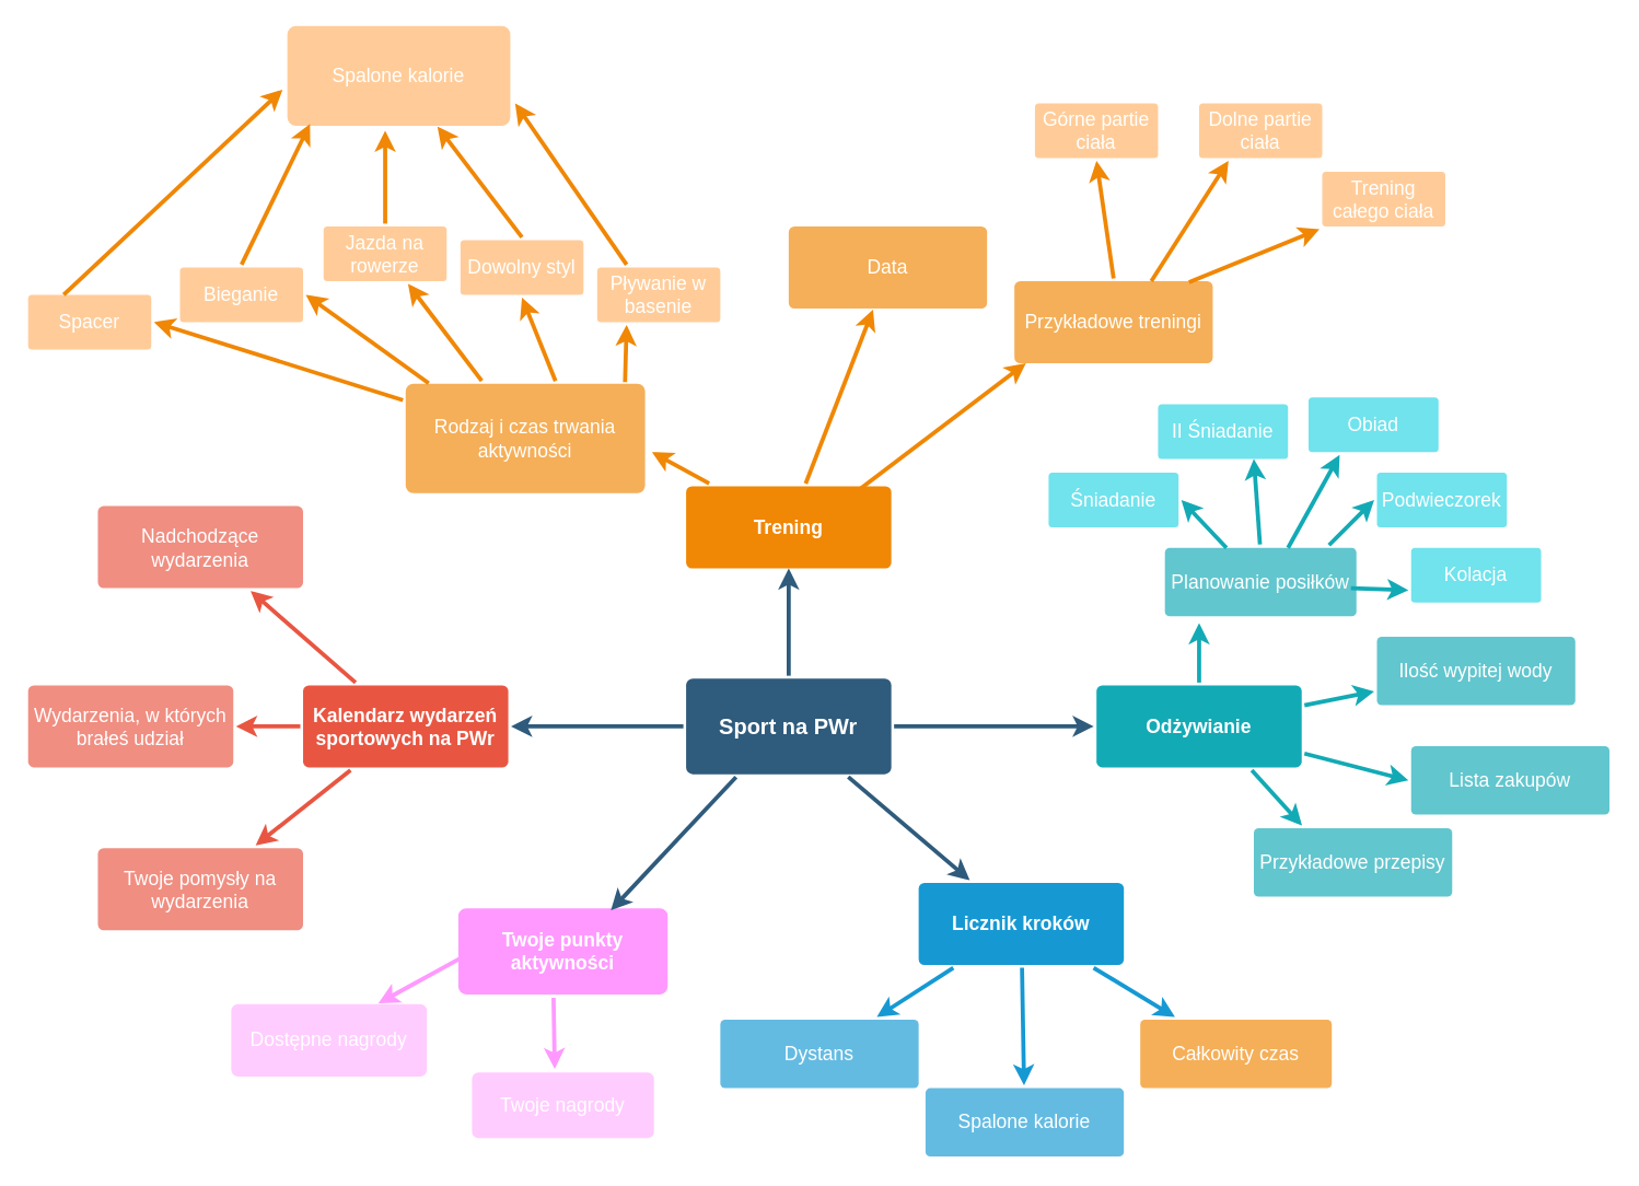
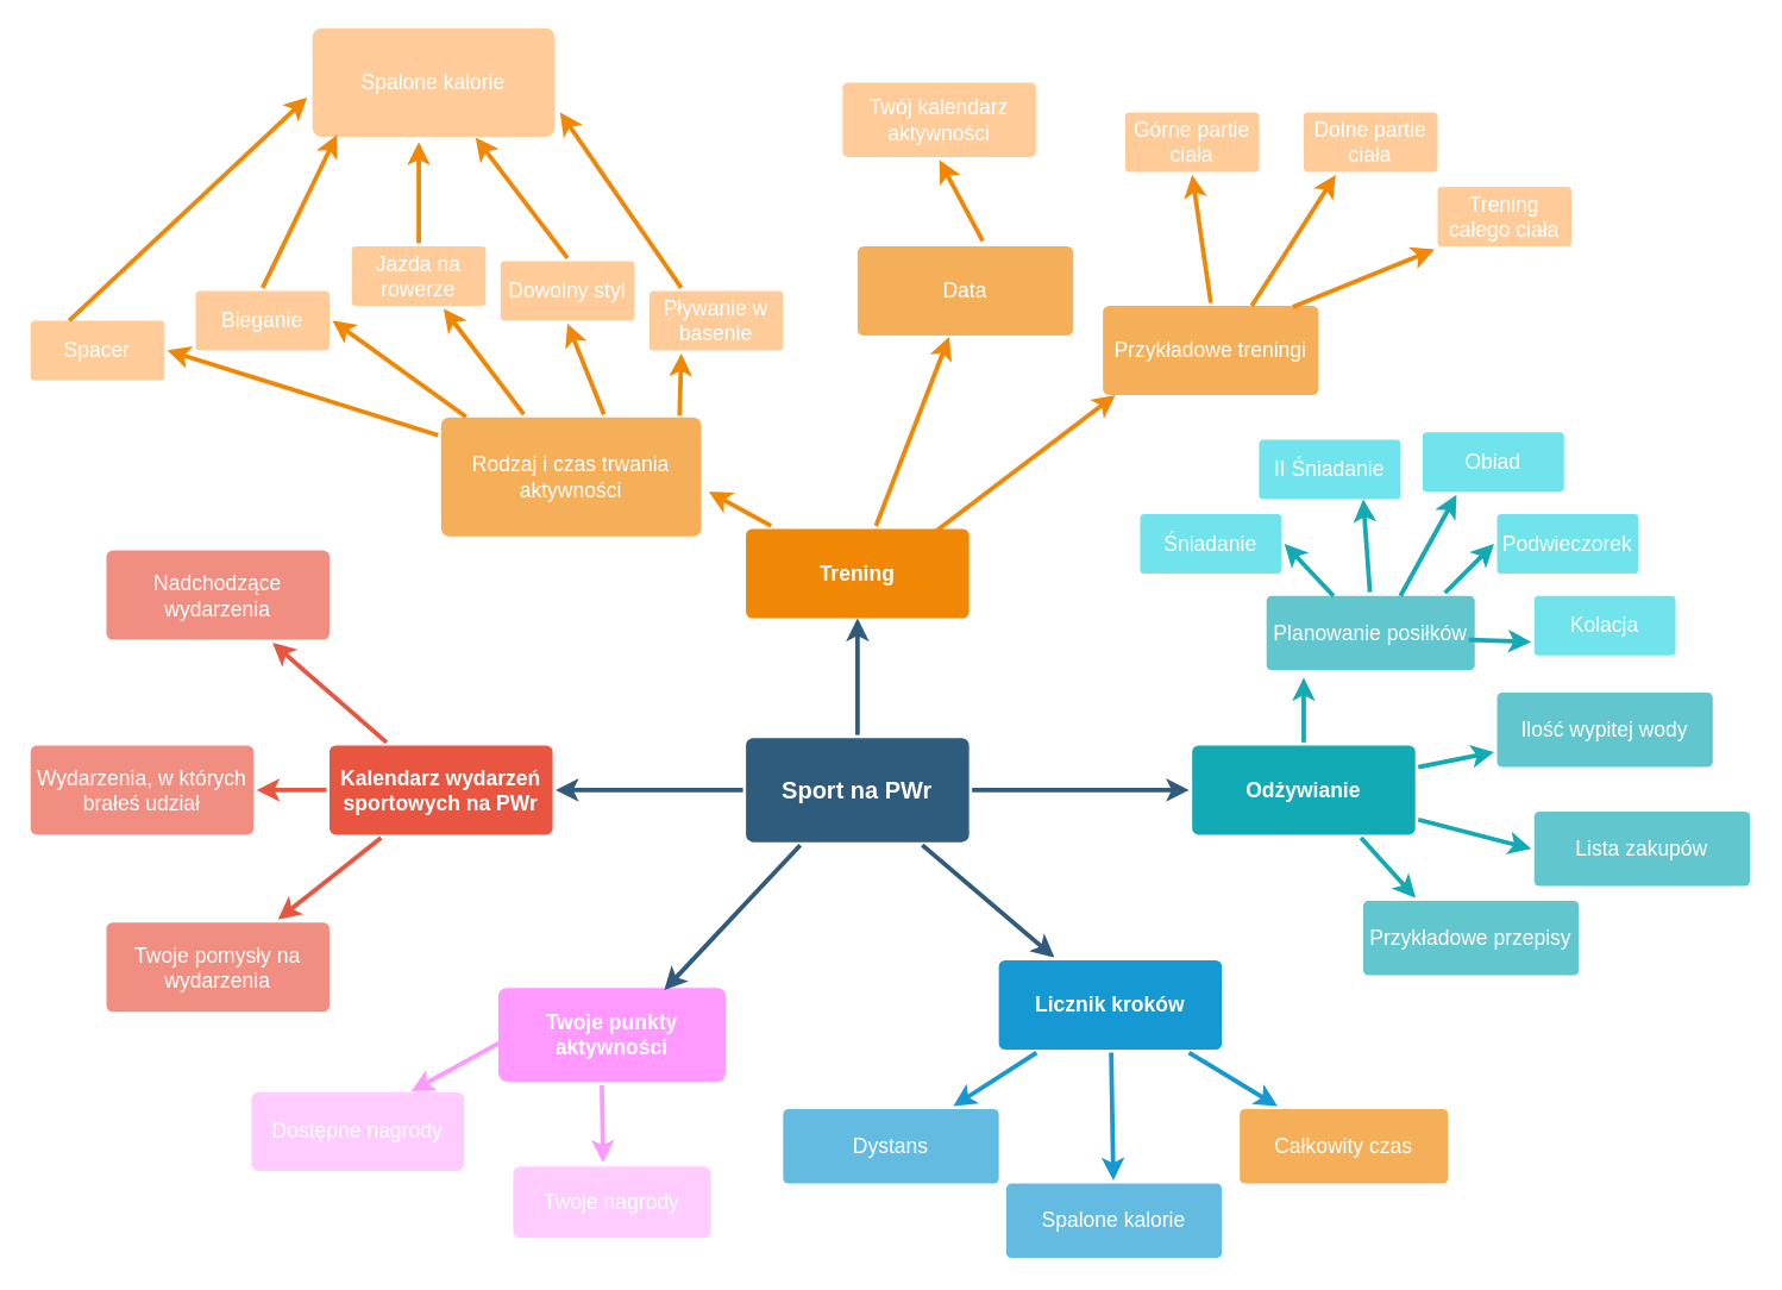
+ <mxCell id="64" value="Twój kalendarz aktywności" style="rounded=1;whiteSpace=wrap;html=1;shadow=0;labelBackgroundColor=none;strokeColor=none;strokeWidth=3;fillColor=#FFCC99;fontFamily=Helvetica;fontSize=14;fontColor=#FFFFFF;align=center;spacing=5;arcSize=7;perimeterSpacing=2;" vertex="1" parent="1"><mxGeometry x="566" y="55" width="130" height="50" as="geometry" /></mxCell>
+ <mxCell id="34" value="" style="edgeStyle=none;rounded=0;jumpStyle=none;html=1;shadow=0;labelBackgroundColor=none;startArrow=none;startFill=0;endArrow=classic;endFill=1;jettySize=auto;orthogonalLoop=1;strokeColor=#F08705;strokeWidth=3;fontFamily=Helvetica;fontSize=14;fontColor=#FFFFFF;spacing=5;exitX=0.578;exitY=-0.025;exitDx=0;exitDy=0;exitPerimeter=0;entryX=0.5;entryY=1;entryDx=0;entryDy=0;" edge="1" parent="1" source="22" target="64"><mxGeometry relative="1" as="geometry"><mxPoint x="616" y="235" as="sourcePoint" /><mxPoint x="600" y="165" as="targetPoint" /><Array as="points" /></mxGeometry></mxCell>
